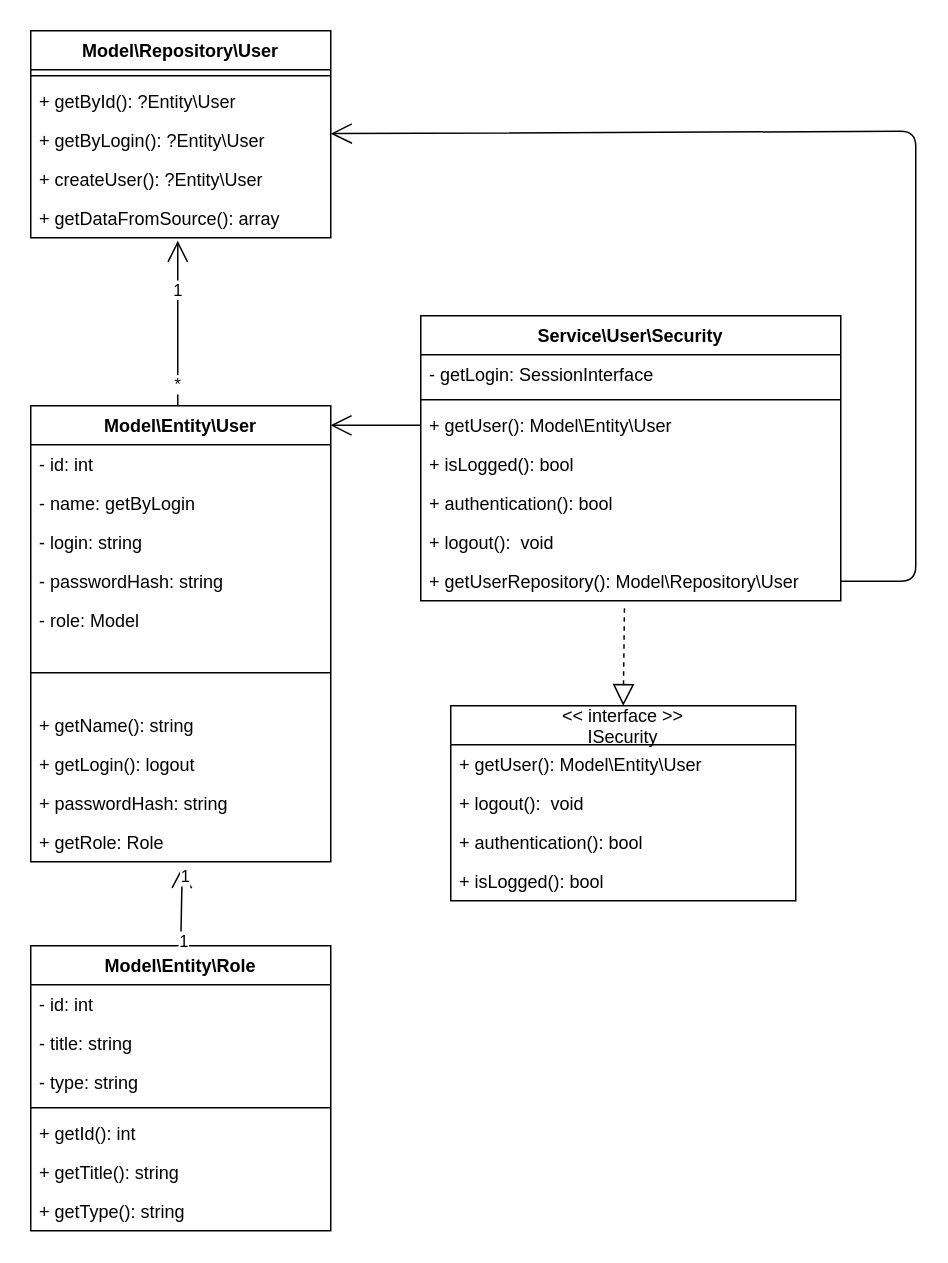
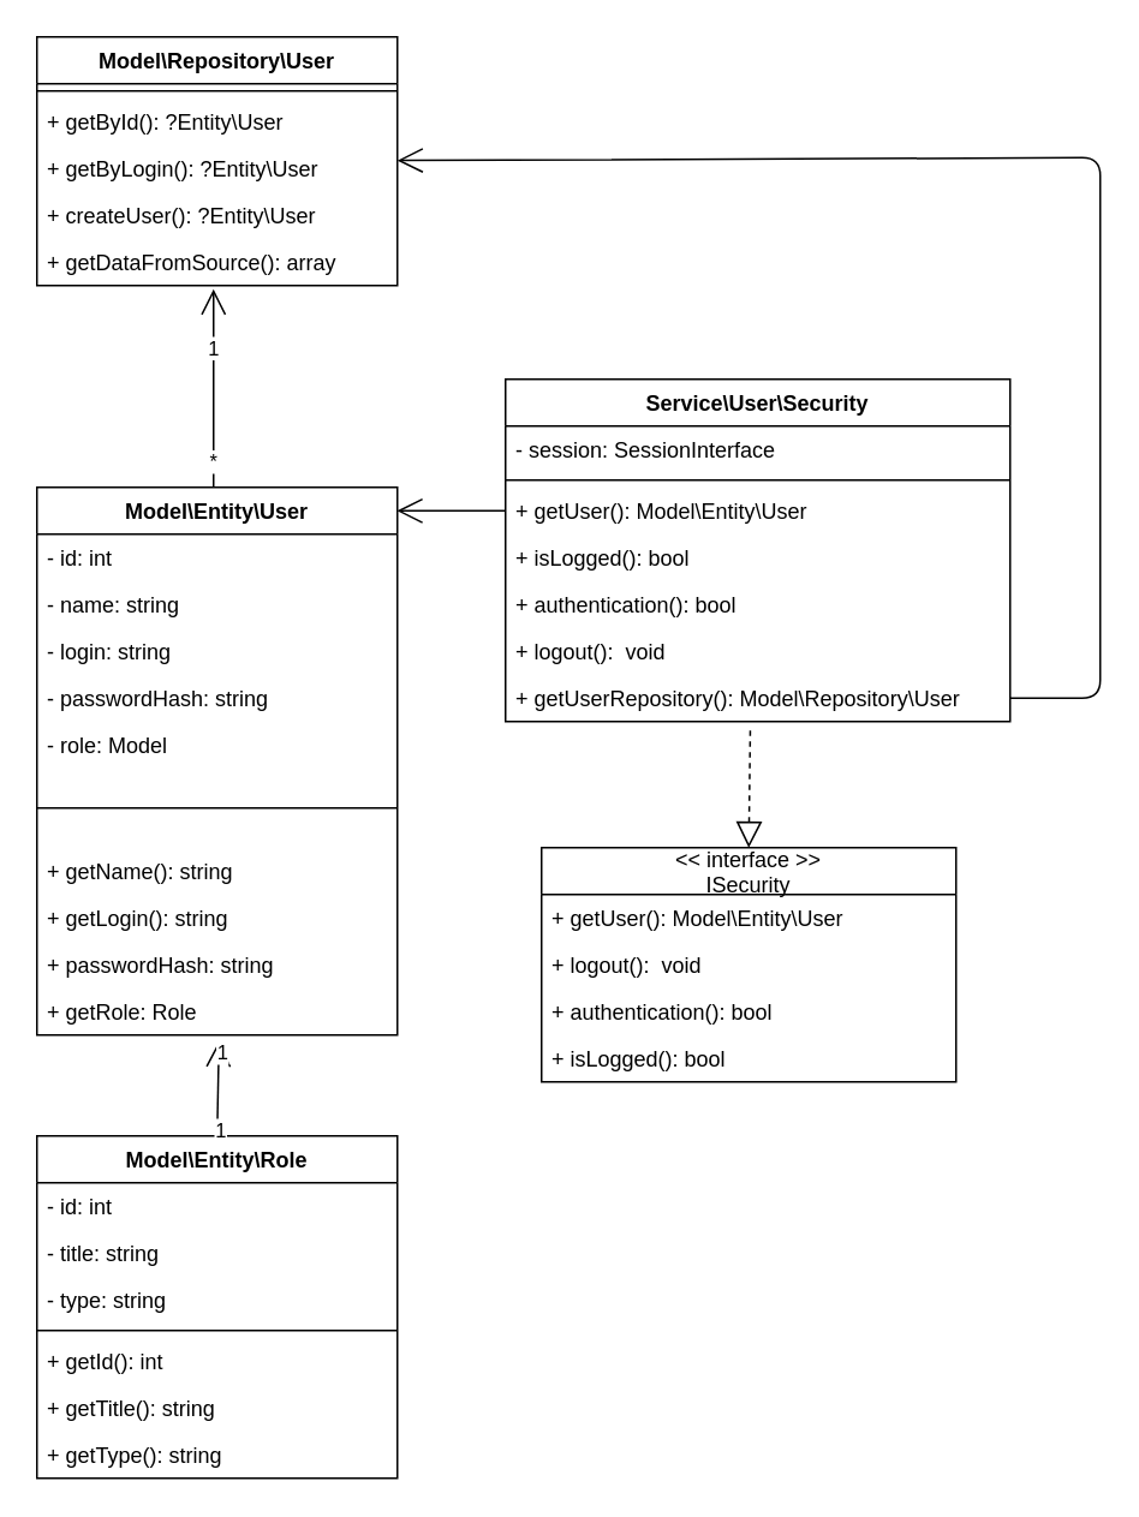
- <mxCell id="27" value="- getLogin: SessionInterface" style="text;strokeColor=none;fillColor=none;align=left;verticalAlign=top;spacingLeft=4;spacingRight=4;overflow=hidden;rotatable=0;points=[[0,0.5],[1,0.5]];portConstraint=eastwest;" vertex="1" parent="26"><mxGeometry y="26" width="280" height="26" as="geometry" /></mxCell>
+ <mxCell id="27" value="- session: SessionInterface" style="text;strokeColor=none;fillColor=none;align=left;verticalAlign=top;spacingLeft=4;spacingRight=4;overflow=hidden;rotatable=0;points=[[0,0.5],[1,0.5]];portConstraint=eastwest;" vertex="1" parent="26"><mxGeometry y="26" width="280" height="26" as="geometry" /></mxCell>
- <mxCell id="4" value="- name: getByLogin" style="text;strokeColor=none;fillColor=none;align=left;verticalAlign=top;spacingLeft=4;spacingRight=4;overflow=hidden;rotatable=0;points=[[0,0.5],[1,0.5]];portConstraint=eastwest;" vertex="1" parent="2"><mxGeometry y="52" width="200" height="26" as="geometry" /></mxCell>
+ <mxCell id="4" value="- name: string" style="text;strokeColor=none;fillColor=none;align=left;verticalAlign=top;spacingLeft=4;spacingRight=4;overflow=hidden;rotatable=0;points=[[0,0.5],[1,0.5]];portConstraint=eastwest;" vertex="1" parent="2"><mxGeometry y="52" width="200" height="26" as="geometry" /></mxCell>
- <mxCell id="10" value="+ getLogin(): logout" style="text;strokeColor=none;fillColor=none;align=left;verticalAlign=top;spacingLeft=4;spacingRight=4;overflow=hidden;rotatable=0;points=[[0,0.5],[1,0.5]];portConstraint=eastwest;" vertex="1" parent="2"><mxGeometry y="226" width="200" height="26" as="geometry" /></mxCell>
+ <mxCell id="10" value="+ getLogin(): string" style="text;strokeColor=none;fillColor=none;align=left;verticalAlign=top;spacingLeft=4;spacingRight=4;overflow=hidden;rotatable=0;points=[[0,0.5],[1,0.5]];portConstraint=eastwest;" vertex="1" parent="2"><mxGeometry y="226" width="200" height="26" as="geometry" /></mxCell>
